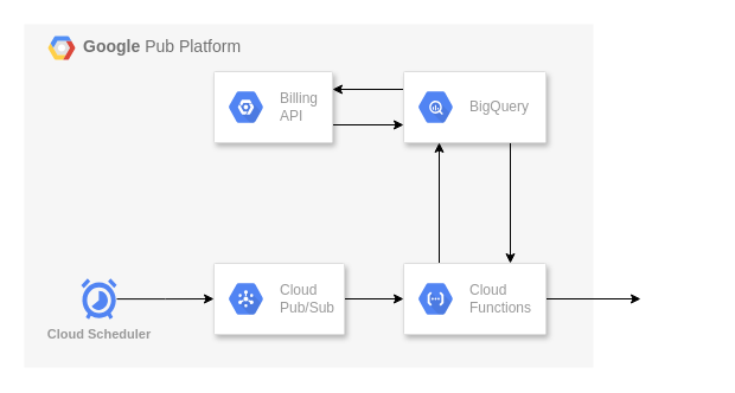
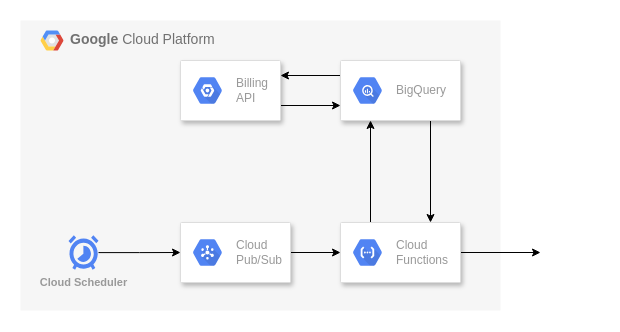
- <mxCell id="2" value="&lt;b&gt;Google &lt;/b&gt;Pub Platform" style="fillColor=#F6F6F6;strokeColor=none;shadow=0;gradientColor=none;fontSize=14;align=left;spacing=10;fontColor=#717171;9E9E9E;verticalAlign=top;spacingTop=-4;fontStyle=0;spacingLeft=40;html=1;" vertex="1" parent="1"><mxGeometry x="20" y="20" width="480" height="290" as="geometry" /></mxCell>
+ <mxCell id="2" value="&lt;b&gt;Google &lt;/b&gt;Cloud Platform" style="fillColor=#F6F6F6;strokeColor=none;shadow=0;gradientColor=none;fontSize=14;align=left;spacing=10;fontColor=#717171;9E9E9E;verticalAlign=top;spacingTop=-4;fontStyle=0;spacingLeft=40;html=1;" vertex="1" parent="1"><mxGeometry x="20" y="20" width="480" height="290" as="geometry" /></mxCell>
